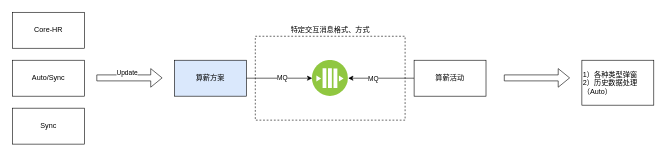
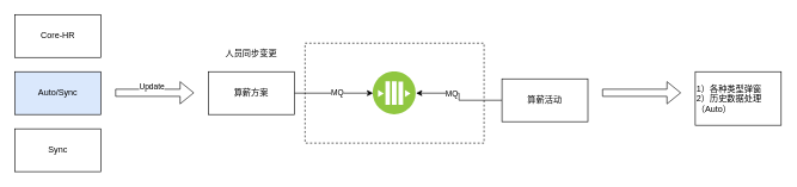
- <mxCell id="18" value="特定交互消息格式、方式" style="text;html=1;align=center;verticalAlign=middle;resizable=0;points=[];autosize=1;strokeColor=none;fillColor=none;" vertex="1" parent="1"><mxGeometry x="475" y="40" width="150" height="20" as="geometry" /></mxCell>
+ <mxCell id="17" value="人员同步变更" style="text;html=1;strokeColor=none;fillColor=none;align=center;verticalAlign=middle;whiteSpace=wrap;rounded=0;" vertex="1" parent="1"><mxGeometry x="290" y="60" width="120" height="30" as="geometry" /></mxCell>
- <mxCell id="7" value="Auto/Sync" style="rounded=0;whiteSpace=wrap;html=1;" vertex="1" parent="1"><mxGeometry y="100" width="120" height="60" as="geometry" x="20" /></mxCell>
+ <mxCell id="7" value="Auto/Sync" style="rounded=0;whiteSpace=wrap;html=1;fillColor=#dae8fc;" vertex="1" parent="1"><mxGeometry y="100" width="120" height="60" as="geometry" x="20" /></mxCell>
- <mxCell id="6" value="算薪方案" style="rounded=0;whiteSpace=wrap;html=1;fillColor=#dae8fc;" vertex="1" parent="1"><mxGeometry x="290" y="100" width="120" height="60" as="geometry" /></mxCell>
+ <mxCell id="6" value="算薪方案" style="rounded=0;whiteSpace=wrap;html=1;" vertex="1" parent="1"><mxGeometry x="290" y="100" width="120" height="60" as="geometry" /></mxCell>
- <mxCell id="10" value="算薪活动" style="rounded=0;whiteSpace=wrap;html=1;" vertex="1" parent="1"><mxGeometry x="690" y="100" width="120" height="60" as="geometry" /></mxCell>
+ <mxCell id="10" value="算薪活动" style="rounded=0;whiteSpace=wrap;html=1;" vertex="1" parent="1"><mxGeometry x="700" y="110" width="120" height="60" as="geometry" /></mxCell>
